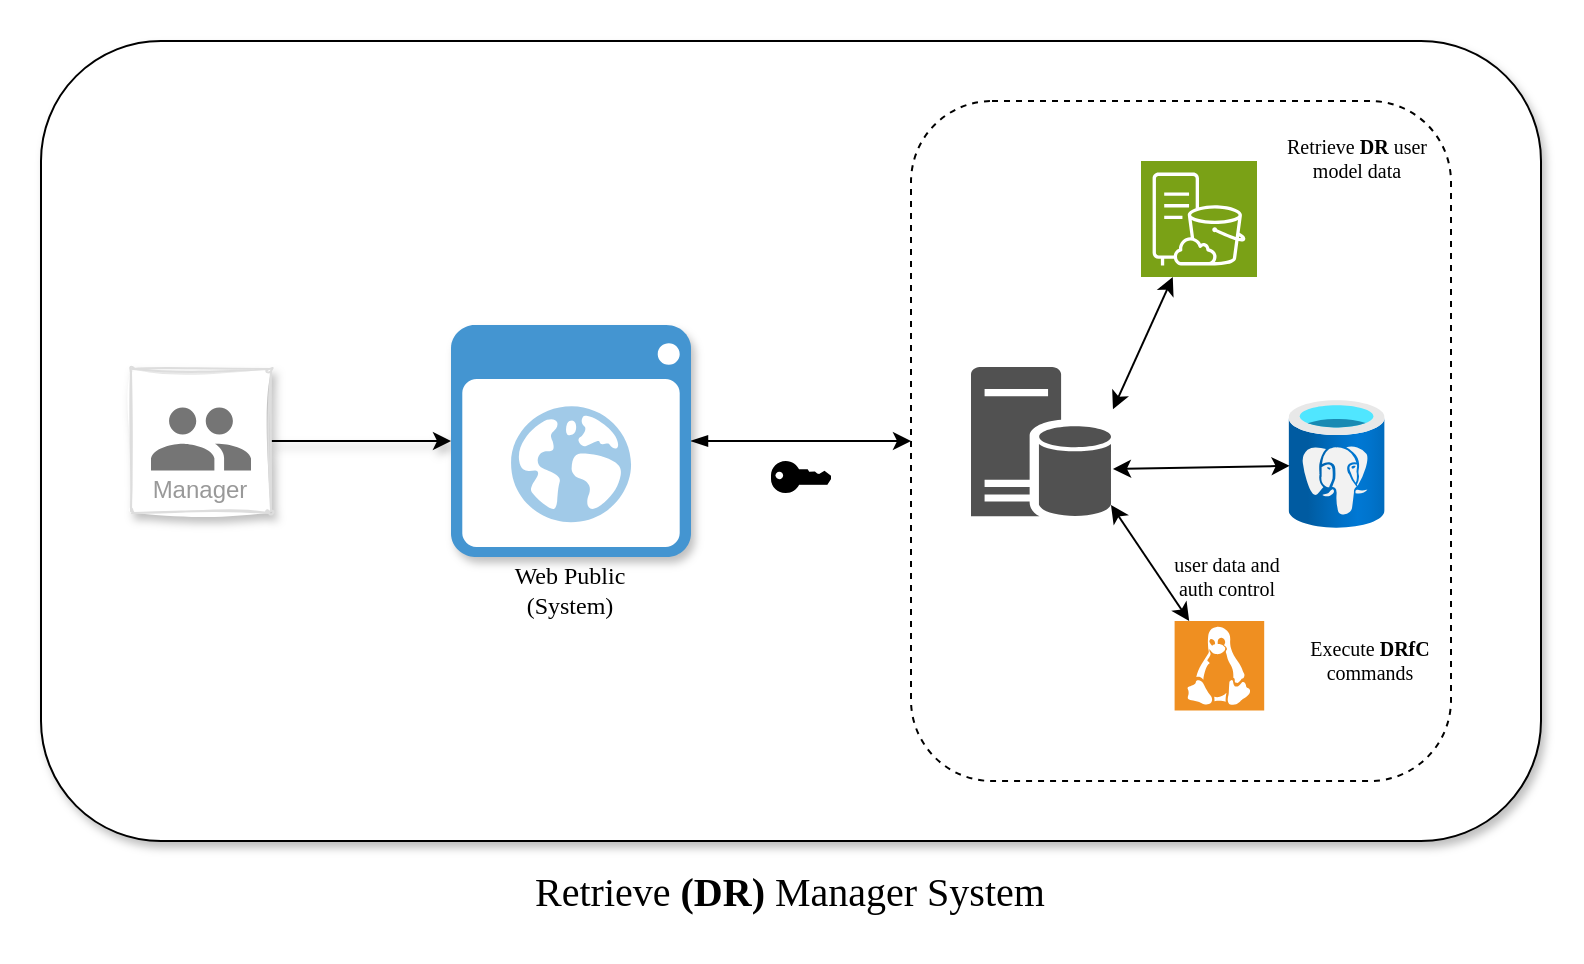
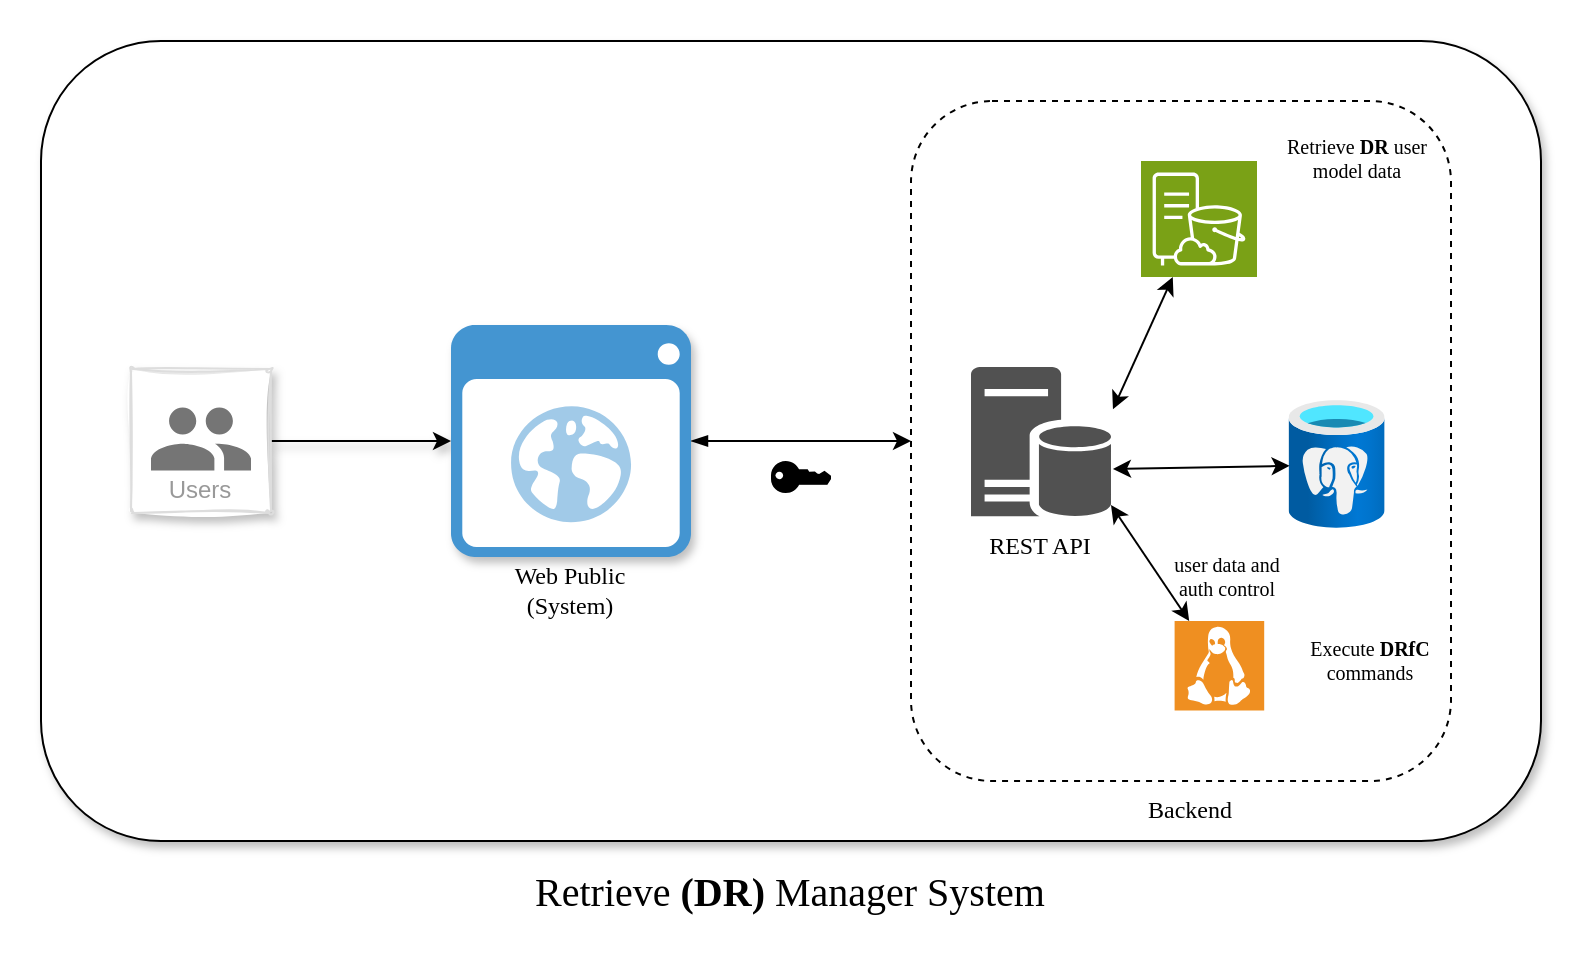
- <mxCell id="4" value="Manager" style="strokeColor=#dddddd;shadow=1;strokeWidth=1;rounded=1;absoluteArcSize=1;arcSize=2;labelPosition=center;verticalLabelPosition=middle;align=center;verticalAlign=bottom;spacingLeft=0;fontColor=#999999;fontSize=12;whiteSpace=wrap;spacingBottom=2;html=1;sketch=1;curveFitting=1;jiggle=2;glass=0;" vertex="1" parent="1"><mxGeometry x="65" y="184" width="70" height="72" as="geometry" /></mxCell>
+ <mxCell id="4" value="Users" style="strokeColor=#dddddd;shadow=1;strokeWidth=1;rounded=1;absoluteArcSize=1;arcSize=2;labelPosition=center;verticalLabelPosition=middle;align=center;verticalAlign=bottom;spacingLeft=0;fontColor=#999999;fontSize=12;whiteSpace=wrap;spacingBottom=2;html=1;sketch=1;curveFitting=1;jiggle=2;glass=0;" vertex="1" parent="1"><mxGeometry x="65" y="184" width="70" height="72" as="geometry" /></mxCell>
+ <mxCell id="14" value="REST API" style="text;html=1;align=center;verticalAlign=middle;whiteSpace=wrap;rounded=0;fontStyle=0;fontFamily=Verdana;" vertex="1" parent="1"><mxGeometry x="470" y="258" width="100" height="30" as="geometry" /></mxCell>
+ <mxCell id="13" value="Backend" style="text;html=1;align=center;verticalAlign=middle;whiteSpace=wrap;rounded=0;fontStyle=0;fontFamily=Verdana;" vertex="1" parent="1"><mxGeometry x="545" y="390" width="100" height="30" as="geometry" /></mxCell>
